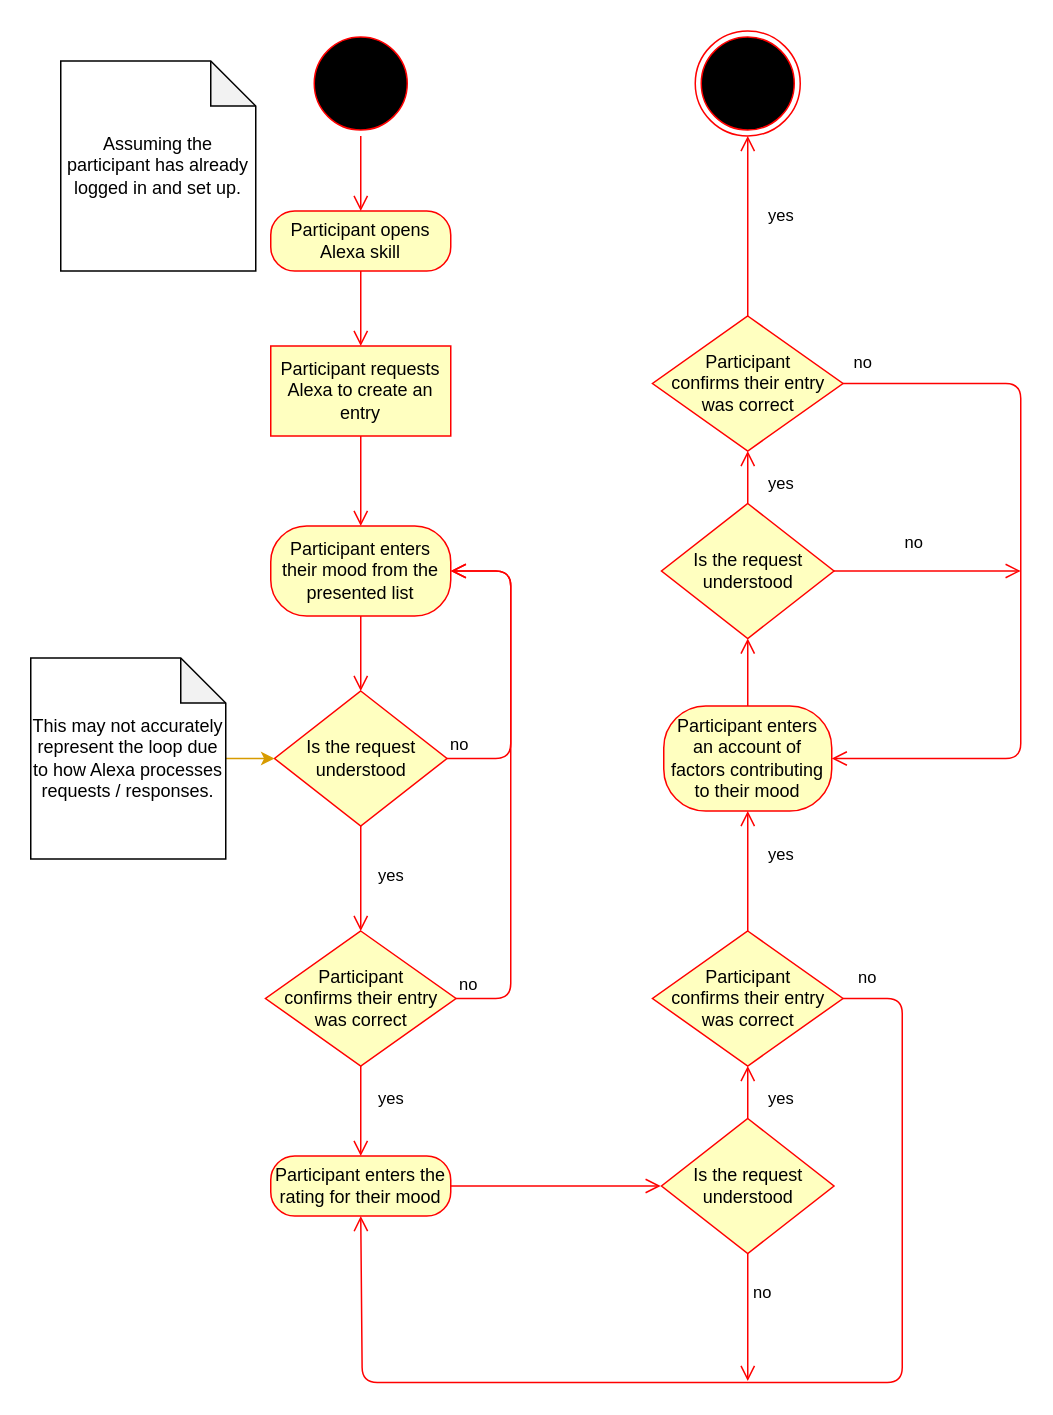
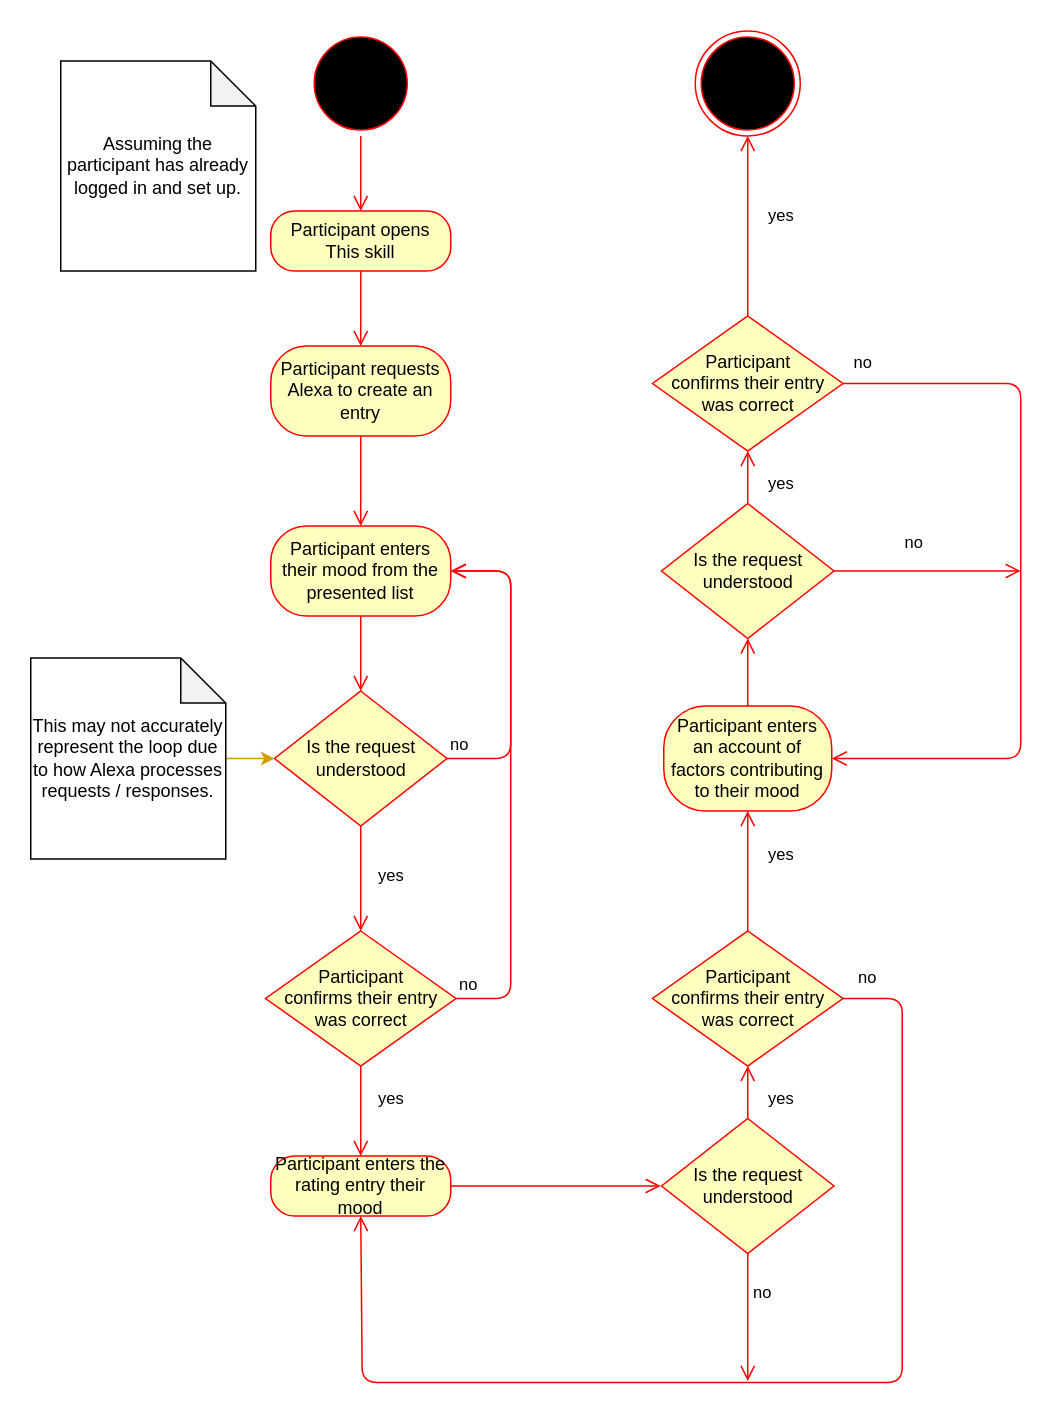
- <mxCell id="5" value="Participant opens Alexa skill" style="rounded=1;whiteSpace=wrap;html=1;arcSize=40;fontColor=#000000;fillColor=#ffffc0;strokeColor=#ff0000;" vertex="1" parent="1"><mxGeometry x="180" y="140" width="120" height="40" as="geometry" /></mxCell>
+ <mxCell id="5" value="Participant opens This skill" style="rounded=1;whiteSpace=wrap;html=1;arcSize=40;fontColor=#000000;fillColor=#ffffc0;strokeColor=#ff0000;" vertex="1" parent="1"><mxGeometry x="180" y="140" width="120" height="40" as="geometry" /></mxCell>
- <mxCell id="6" value="Participant requests Alexa to create an entry" style="whiteSpace=wrap;html=1;arcSize=40;fontColor=#000000;fillColor=#ffffc0;strokeColor=#ff0000;rounded=0;" vertex="1" parent="1"><mxGeometry x="180" y="230" width="120" height="60" as="geometry" /></mxCell>
+ <mxCell id="6" value="Participant requests Alexa to create an entry" style="rounded=1;whiteSpace=wrap;html=1;arcSize=40;fontColor=#000000;fillColor=#ffffc0;strokeColor=#ff0000;" vertex="1" parent="1"><mxGeometry x="180" y="230" width="120" height="60" as="geometry" /></mxCell>
- <mxCell id="17" value="Participant enters the rating for their mood" style="rounded=1;whiteSpace=wrap;html=1;arcSize=40;fontColor=#000000;fillColor=#ffffc0;strokeColor=#ff0000;" vertex="1" parent="1"><mxGeometry x="180" y="770" width="120" height="40" as="geometry" /></mxCell>
+ <mxCell id="17" value="Participant enters the rating entry their mood" style="rounded=1;whiteSpace=wrap;html=1;arcSize=40;fontColor=#000000;fillColor=#ffffc0;strokeColor=#ff0000;" vertex="1" parent="1"><mxGeometry x="180" y="770" width="120" height="40" as="geometry" /></mxCell>
